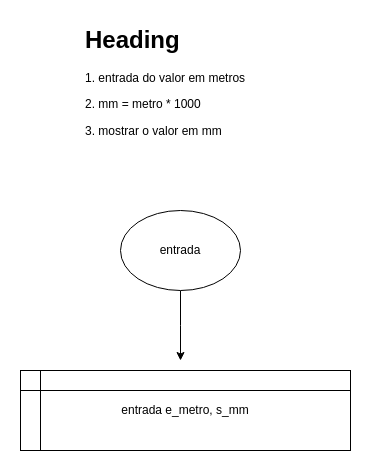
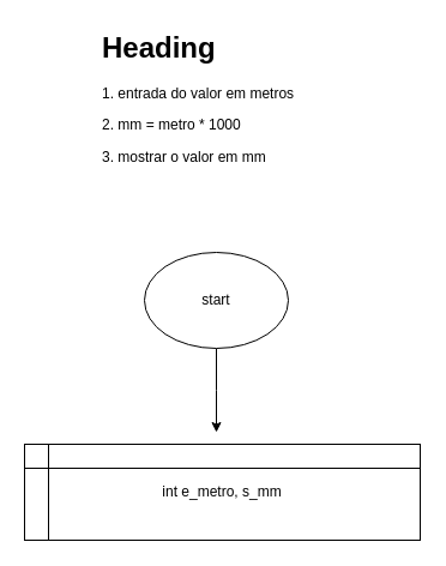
- <mxCell id="4" value="entrada" style="ellipse;whiteSpace=wrap;html=1;" vertex="1" parent="1"><mxGeometry x="120" y="210" width="120" height="80" as="geometry" /></mxCell>
+ <mxCell id="4" value="start" style="ellipse;whiteSpace=wrap;html=1;" vertex="1" parent="1"><mxGeometry x="120" y="210" width="120" height="80" as="geometry" /></mxCell>
- <mxCell id="5" value="entrada e_metro, s_mm" style="shape=internalStorage;whiteSpace=wrap;html=1;backgroundOutline=1;" vertex="1" parent="1"><mxGeometry x="20" y="370" width="330" height="80" as="geometry" /></mxCell>
+ <mxCell id="5" value="int e_metro, s_mm" style="shape=internalStorage;whiteSpace=wrap;html=1;backgroundOutline=1;" vertex="1" parent="1"><mxGeometry x="20" y="370" width="330" height="80" as="geometry" /></mxCell>
